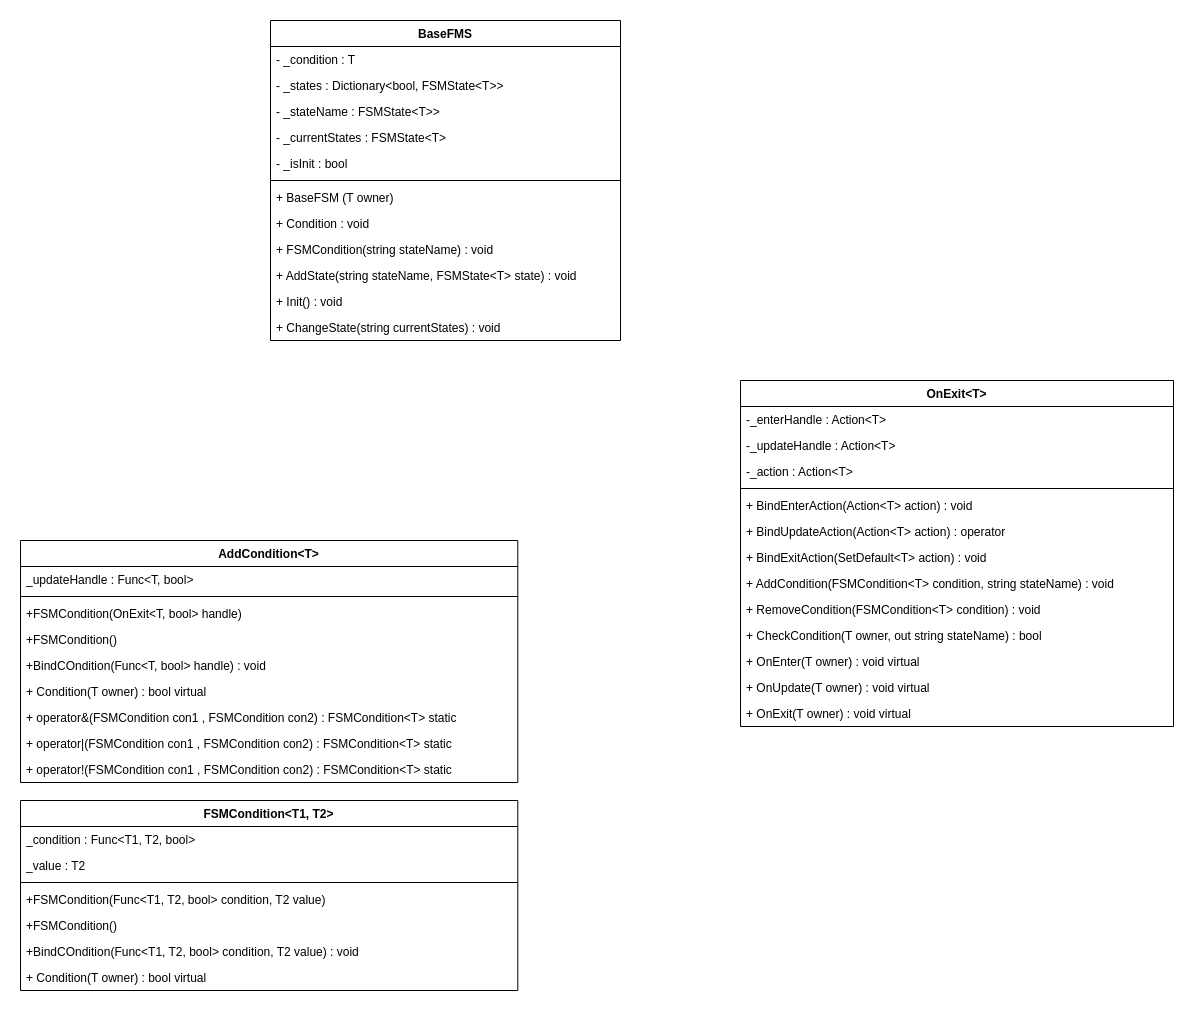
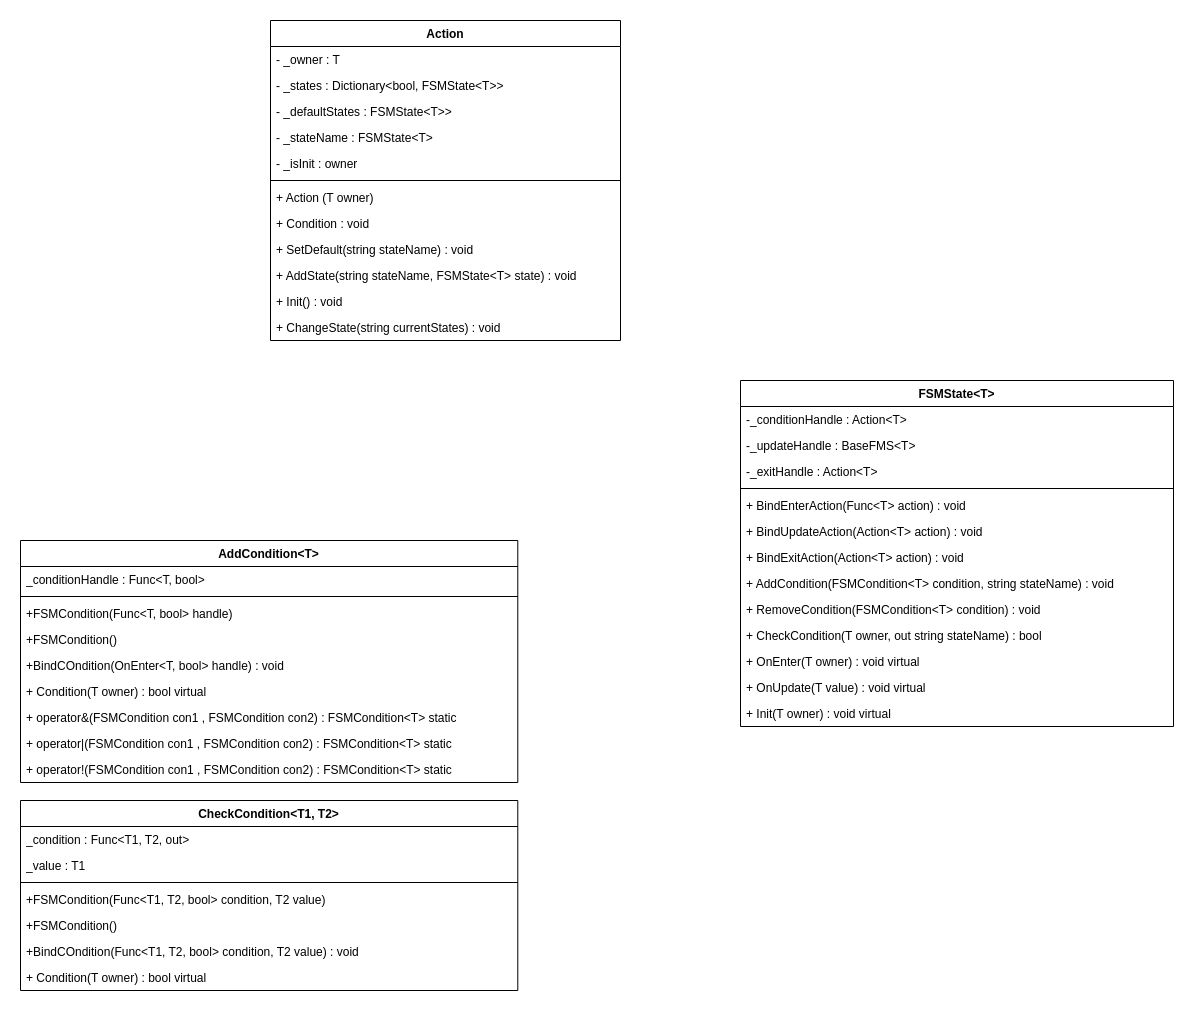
- <mxCell id="2" value="BaseFMS" style="swimlane;fontStyle=1;align=center;verticalAlign=top;childLayout=stackLayout;horizontal=1;startSize=26;horizontalStack=0;resizeParent=1;resizeParentMax=0;resizeLast=0;collapsible=1;marginBottom=0;whiteSpace=wrap;html=1;" parent="1" vertex="1"><mxGeometry x="270" y="20" width="350" height="320" as="geometry" /></mxCell>
+ <mxCell id="2" value="Action" style="swimlane;fontStyle=1;align=center;verticalAlign=top;childLayout=stackLayout;horizontal=1;startSize=26;horizontalStack=0;resizeParent=1;resizeParentMax=0;resizeLast=0;collapsible=1;marginBottom=0;whiteSpace=wrap;html=1;" parent="1" vertex="1"><mxGeometry x="270" y="20" width="350" height="320" as="geometry" /></mxCell>
- <mxCell id="3" value="- _condition : T" style="text;strokeColor=none;fillColor=none;align=left;verticalAlign=top;spacingLeft=4;spacingRight=4;overflow=hidden;rotatable=0;points=[[0,0.5],[1,0.5]];portConstraint=eastwest;whiteSpace=wrap;html=1;" parent="2" vertex="1"><mxGeometry y="26" width="350" height="26" as="geometry" /></mxCell>
+ <mxCell id="3" value="- _owner : T" style="text;strokeColor=none;fillColor=none;align=left;verticalAlign=top;spacingLeft=4;spacingRight=4;overflow=hidden;rotatable=0;points=[[0,0.5],[1,0.5]];portConstraint=eastwest;whiteSpace=wrap;html=1;" parent="2" vertex="1"><mxGeometry y="26" width="350" height="26" as="geometry" /></mxCell>
- <mxCell id="5" value="- _stateName : FSMState&amp;lt;T&amp;gt;&amp;gt;" style="text;strokeColor=none;fillColor=none;align=left;verticalAlign=top;spacingLeft=4;spacingRight=4;overflow=hidden;rotatable=0;points=[[0,0.5],[1,0.5]];portConstraint=eastwest;whiteSpace=wrap;html=1;" vertex="1" parent="2"><mxGeometry y="78" width="350" height="26" as="geometry" /></mxCell>
+ <mxCell id="5" value="- _defaultStates : FSMState&amp;lt;T&amp;gt;&amp;gt;" style="text;strokeColor=none;fillColor=none;align=left;verticalAlign=top;spacingLeft=4;spacingRight=4;overflow=hidden;rotatable=0;points=[[0,0.5],[1,0.5]];portConstraint=eastwest;whiteSpace=wrap;html=1;" vertex="1" parent="2"><mxGeometry y="78" width="350" height="26" as="geometry" /></mxCell>
- <mxCell id="6" value="- _currentStates : FSMState&amp;lt;T&amp;gt;" style="text;strokeColor=none;fillColor=none;align=left;verticalAlign=top;spacingLeft=4;spacingRight=4;overflow=hidden;rotatable=0;points=[[0,0.5],[1,0.5]];portConstraint=eastwest;whiteSpace=wrap;html=1;" vertex="1" parent="2"><mxGeometry y="104" width="350" height="26" as="geometry" /></mxCell>
+ <mxCell id="6" value="- _stateName : FSMState&amp;lt;T&amp;gt;" style="text;strokeColor=none;fillColor=none;align=left;verticalAlign=top;spacingLeft=4;spacingRight=4;overflow=hidden;rotatable=0;points=[[0,0.5],[1,0.5]];portConstraint=eastwest;whiteSpace=wrap;html=1;" vertex="1" parent="2"><mxGeometry y="104" width="350" height="26" as="geometry" /></mxCell>
- <mxCell id="7" value="- _isInit : bool" style="text;strokeColor=none;fillColor=none;align=left;verticalAlign=top;spacingLeft=4;spacingRight=4;overflow=hidden;rotatable=0;points=[[0,0.5],[1,0.5]];portConstraint=eastwest;whiteSpace=wrap;html=1;" vertex="1" parent="2"><mxGeometry y="130" width="350" height="26" as="geometry" /></mxCell>
+ <mxCell id="7" value="- _isInit : owner" style="text;strokeColor=none;fillColor=none;align=left;verticalAlign=top;spacingLeft=4;spacingRight=4;overflow=hidden;rotatable=0;points=[[0,0.5],[1,0.5]];portConstraint=eastwest;whiteSpace=wrap;html=1;" vertex="1" parent="2"><mxGeometry y="130" width="350" height="26" as="geometry" /></mxCell>
- <mxCell id="9" value="+ BaseFSM (T owner)" style="text;strokeColor=none;fillColor=none;align=left;verticalAlign=top;spacingLeft=4;spacingRight=4;overflow=hidden;rotatable=0;points=[[0,0.5],[1,0.5]];portConstraint=eastwest;whiteSpace=wrap;html=1;" parent="2" vertex="1"><mxGeometry y="164" width="350" height="26" as="geometry" /></mxCell>
+ <mxCell id="9" value="+ Action (T owner)" style="text;strokeColor=none;fillColor=none;align=left;verticalAlign=top;spacingLeft=4;spacingRight=4;overflow=hidden;rotatable=0;points=[[0,0.5],[1,0.5]];portConstraint=eastwest;whiteSpace=wrap;html=1;" parent="2" vertex="1"><mxGeometry y="164" width="350" height="26" as="geometry" /></mxCell>
- <mxCell id="11" value="+ FSMCondition(string stateName) : void" style="text;strokeColor=none;fillColor=none;align=left;verticalAlign=top;spacingLeft=4;spacingRight=4;overflow=hidden;rotatable=0;points=[[0,0.5],[1,0.5]];portConstraint=eastwest;whiteSpace=wrap;html=1;" vertex="1" parent="2"><mxGeometry y="216" width="350" height="26" as="geometry" /></mxCell>
+ <mxCell id="11" value="+ SetDefault(string stateName) : void" style="text;strokeColor=none;fillColor=none;align=left;verticalAlign=top;spacingLeft=4;spacingRight=4;overflow=hidden;rotatable=0;points=[[0,0.5],[1,0.5]];portConstraint=eastwest;whiteSpace=wrap;html=1;" vertex="1" parent="2"><mxGeometry y="216" width="350" height="26" as="geometry" /></mxCell>
- <mxCell id="33" value="OnExit&amp;lt;T&amp;gt;" style="swimlane;fontStyle=1;align=center;verticalAlign=top;childLayout=stackLayout;horizontal=1;startSize=26;horizontalStack=0;resizeParent=1;resizeParentMax=0;resizeLast=0;collapsible=1;marginBottom=0;whiteSpace=wrap;html=1;" vertex="1" parent="1"><mxGeometry x="740" y="380" width="433" height="346" as="geometry" /></mxCell>
+ <mxCell id="33" value="FSMState&amp;lt;T&amp;gt;" style="swimlane;fontStyle=1;align=center;verticalAlign=top;childLayout=stackLayout;horizontal=1;startSize=26;horizontalStack=0;resizeParent=1;resizeParentMax=0;resizeLast=0;collapsible=1;marginBottom=0;whiteSpace=wrap;html=1;" vertex="1" parent="1"><mxGeometry x="740" y="380" width="433" height="346" as="geometry" /></mxCell>
- <mxCell id="34" value="-_enterHandle : Action&amp;lt;T&amp;gt;" style="text;strokeColor=none;fillColor=none;align=left;verticalAlign=top;spacingLeft=4;spacingRight=4;overflow=hidden;rotatable=0;points=[[0,0.5],[1,0.5]];portConstraint=eastwest;whiteSpace=wrap;html=1;" vertex="1" parent="33"><mxGeometry y="26" width="433" height="26" as="geometry" /></mxCell>
+ <mxCell id="34" value="-_conditionHandle : Action&amp;lt;T&amp;gt;" style="text;strokeColor=none;fillColor=none;align=left;verticalAlign=top;spacingLeft=4;spacingRight=4;overflow=hidden;rotatable=0;points=[[0,0.5],[1,0.5]];portConstraint=eastwest;whiteSpace=wrap;html=1;" vertex="1" parent="33"><mxGeometry y="26" width="433" height="26" as="geometry" /></mxCell>
- <mxCell id="35" value="-_updateHandle : Action&amp;lt;T&amp;gt;" style="text;strokeColor=none;fillColor=none;align=left;verticalAlign=top;spacingLeft=4;spacingRight=4;overflow=hidden;rotatable=0;points=[[0,0.5],[1,0.5]];portConstraint=eastwest;whiteSpace=wrap;html=1;" vertex="1" parent="33"><mxGeometry y="52" width="433" height="26" as="geometry" /></mxCell>
+ <mxCell id="35" value="-_updateHandle : BaseFMS&amp;lt;T&amp;gt;" style="text;strokeColor=none;fillColor=none;align=left;verticalAlign=top;spacingLeft=4;spacingRight=4;overflow=hidden;rotatable=0;points=[[0,0.5],[1,0.5]];portConstraint=eastwest;whiteSpace=wrap;html=1;" vertex="1" parent="33"><mxGeometry y="52" width="433" height="26" as="geometry" /></mxCell>
- <mxCell id="36" value="-_action : Action&amp;lt;T&amp;gt;" style="text;strokeColor=none;fillColor=none;align=left;verticalAlign=top;spacingLeft=4;spacingRight=4;overflow=hidden;rotatable=0;points=[[0,0.5],[1,0.5]];portConstraint=eastwest;whiteSpace=wrap;html=1;" vertex="1" parent="33"><mxGeometry y="78" width="433" height="26" as="geometry" /></mxCell>
+ <mxCell id="36" value="-_exitHandle : Action&amp;lt;T&amp;gt;" style="text;strokeColor=none;fillColor=none;align=left;verticalAlign=top;spacingLeft=4;spacingRight=4;overflow=hidden;rotatable=0;points=[[0,0.5],[1,0.5]];portConstraint=eastwest;whiteSpace=wrap;html=1;" vertex="1" parent="33"><mxGeometry y="78" width="433" height="26" as="geometry" /></mxCell>
- <mxCell id="38" value="+ BindEnterAction(Action&amp;lt;T&amp;gt; action) : void" style="text;strokeColor=none;fillColor=none;align=left;verticalAlign=top;spacingLeft=4;spacingRight=4;overflow=hidden;rotatable=0;points=[[0,0.5],[1,0.5]];portConstraint=eastwest;whiteSpace=wrap;html=1;" vertex="1" parent="33"><mxGeometry y="112" width="433" height="26" as="geometry" /></mxCell>
+ <mxCell id="38" value="+ BindEnterAction(Func&amp;lt;T&amp;gt; action) : void" style="text;strokeColor=none;fillColor=none;align=left;verticalAlign=top;spacingLeft=4;spacingRight=4;overflow=hidden;rotatable=0;points=[[0,0.5],[1,0.5]];portConstraint=eastwest;whiteSpace=wrap;html=1;" vertex="1" parent="33"><mxGeometry y="112" width="433" height="26" as="geometry" /></mxCell>
- <mxCell id="39" value="+ BindUpdateAction(Action&amp;lt;T&amp;gt; action) : operator" style="text;strokeColor=none;fillColor=none;align=left;verticalAlign=top;spacingLeft=4;spacingRight=4;overflow=hidden;rotatable=0;points=[[0,0.5],[1,0.5]];portConstraint=eastwest;whiteSpace=wrap;html=1;" vertex="1" parent="33"><mxGeometry y="138" width="433" height="26" as="geometry" /></mxCell>
+ <mxCell id="39" value="+ BindUpdateAction(Action&amp;lt;T&amp;gt; action) : void" style="text;strokeColor=none;fillColor=none;align=left;verticalAlign=top;spacingLeft=4;spacingRight=4;overflow=hidden;rotatable=0;points=[[0,0.5],[1,0.5]];portConstraint=eastwest;whiteSpace=wrap;html=1;" vertex="1" parent="33"><mxGeometry y="138" width="433" height="26" as="geometry" /></mxCell>
- <mxCell id="40" value="+ BindExitAction(SetDefault&amp;lt;T&amp;gt; action) : void" style="text;strokeColor=none;fillColor=none;align=left;verticalAlign=top;spacingLeft=4;spacingRight=4;overflow=hidden;rotatable=0;points=[[0,0.5],[1,0.5]];portConstraint=eastwest;whiteSpace=wrap;html=1;" vertex="1" parent="33"><mxGeometry y="164" width="433" height="26" as="geometry" /></mxCell>
+ <mxCell id="40" value="+ BindExitAction(Action&amp;lt;T&amp;gt; action) : void" style="text;strokeColor=none;fillColor=none;align=left;verticalAlign=top;spacingLeft=4;spacingRight=4;overflow=hidden;rotatable=0;points=[[0,0.5],[1,0.5]];portConstraint=eastwest;whiteSpace=wrap;html=1;" vertex="1" parent="33"><mxGeometry y="164" width="433" height="26" as="geometry" /></mxCell>
- <mxCell id="16" value="_updateHandle : Func&amp;lt;T, bool&amp;gt;" style="text;strokeColor=none;fillColor=none;align=left;verticalAlign=top;spacingLeft=4;spacingRight=4;overflow=hidden;rotatable=0;points=[[0,0.5],[1,0.5]];portConstraint=eastwest;whiteSpace=wrap;html=1;" parent="15" vertex="1"><mxGeometry y="26" width="497.29" height="26" as="geometry" /></mxCell>
+ <mxCell id="16" value="_conditionHandle : Func&amp;lt;T, bool&amp;gt;" style="text;strokeColor=none;fillColor=none;align=left;verticalAlign=top;spacingLeft=4;spacingRight=4;overflow=hidden;rotatable=0;points=[[0,0.5],[1,0.5]];portConstraint=eastwest;whiteSpace=wrap;html=1;" parent="15" vertex="1"><mxGeometry y="26" width="497.29" height="26" as="geometry" /></mxCell>
- <mxCell id="18" value="+FSMCondition(OnExit&amp;lt;T, bool&amp;gt; handle)" style="text;strokeColor=none;fillColor=none;align=left;verticalAlign=top;spacingLeft=4;spacingRight=4;overflow=hidden;rotatable=0;points=[[0,0.5],[1,0.5]];portConstraint=eastwest;whiteSpace=wrap;html=1;" parent="15" vertex="1"><mxGeometry y="60" width="497.29" height="26" as="geometry" /></mxCell>
+ <mxCell id="18" value="+FSMCondition(Func&amp;lt;T, bool&amp;gt; handle)" style="text;strokeColor=none;fillColor=none;align=left;verticalAlign=top;spacingLeft=4;spacingRight=4;overflow=hidden;rotatable=0;points=[[0,0.5],[1,0.5]];portConstraint=eastwest;whiteSpace=wrap;html=1;" parent="15" vertex="1"><mxGeometry y="60" width="497.29" height="26" as="geometry" /></mxCell>
- <mxCell id="20" value="+BindCOndition(Func&amp;lt;T, bool&amp;gt; handle) : void" style="text;strokeColor=none;fillColor=none;align=left;verticalAlign=top;spacingLeft=4;spacingRight=4;overflow=hidden;rotatable=0;points=[[0,0.5],[1,0.5]];portConstraint=eastwest;whiteSpace=wrap;html=1;" parent="15" vertex="1"><mxGeometry y="112" width="497.29" height="26" as="geometry" /></mxCell>
+ <mxCell id="20" value="+BindCOndition(OnEnter&amp;lt;T, bool&amp;gt; handle) : void" style="text;strokeColor=none;fillColor=none;align=left;verticalAlign=top;spacingLeft=4;spacingRight=4;overflow=hidden;rotatable=0;points=[[0,0.5],[1,0.5]];portConstraint=eastwest;whiteSpace=wrap;html=1;" parent="15" vertex="1"><mxGeometry y="112" width="497.29" height="26" as="geometry" /></mxCell>
- <mxCell id="45" value="+ OnUpdate(T owner) : void virtual" style="text;strokeColor=none;fillColor=none;align=left;verticalAlign=top;spacingLeft=4;spacingRight=4;overflow=hidden;rotatable=0;points=[[0,0.5],[1,0.5]];portConstraint=eastwest;whiteSpace=wrap;html=1;" vertex="1" parent="33"><mxGeometry y="294" width="433" height="26" as="geometry" /></mxCell>
+ <mxCell id="45" value="+ OnUpdate(T value) : void virtual" style="text;strokeColor=none;fillColor=none;align=left;verticalAlign=top;spacingLeft=4;spacingRight=4;overflow=hidden;rotatable=0;points=[[0,0.5],[1,0.5]];portConstraint=eastwest;whiteSpace=wrap;html=1;" vertex="1" parent="33"><mxGeometry y="294" width="433" height="26" as="geometry" /></mxCell>
- <mxCell id="46" value="+ OnExit(T owner) : void virtual" style="text;strokeColor=none;fillColor=none;align=left;verticalAlign=top;spacingLeft=4;spacingRight=4;overflow=hidden;rotatable=0;points=[[0,0.5],[1,0.5]];portConstraint=eastwest;whiteSpace=wrap;html=1;" vertex="1" parent="33"><mxGeometry y="320" width="433" height="26" as="geometry" /></mxCell>
+ <mxCell id="46" value="+ Init(T owner) : void virtual" style="text;strokeColor=none;fillColor=none;align=left;verticalAlign=top;spacingLeft=4;spacingRight=4;overflow=hidden;rotatable=0;points=[[0,0.5],[1,0.5]];portConstraint=eastwest;whiteSpace=wrap;html=1;" vertex="1" parent="33"><mxGeometry y="320" width="433" height="26" as="geometry" /></mxCell>
- <mxCell id="25" value="FSMCondition&amp;lt;T1, T2&amp;gt;" style="swimlane;fontStyle=1;align=center;verticalAlign=top;childLayout=stackLayout;horizontal=1;startSize=26;horizontalStack=0;resizeParent=1;resizeParentMax=0;resizeLast=0;collapsible=1;marginBottom=0;whiteSpace=wrap;html=1;" vertex="1" parent="1"><mxGeometry y="800" width="497.29" height="190" as="geometry" x="20" /></mxCell>
+ <mxCell id="25" value="CheckCondition&amp;lt;T1, T2&amp;gt;" style="swimlane;fontStyle=1;align=center;verticalAlign=top;childLayout=stackLayout;horizontal=1;startSize=26;horizontalStack=0;resizeParent=1;resizeParentMax=0;resizeLast=0;collapsible=1;marginBottom=0;whiteSpace=wrap;html=1;" vertex="1" parent="1"><mxGeometry y="800" width="497.29" height="190" as="geometry" x="20" /></mxCell>
- <mxCell id="26" value="_condition : Func&amp;lt;T1, T2, bool&amp;gt;&lt;div&gt;&lt;br&gt;&lt;/div&gt;" style="text;strokeColor=none;fillColor=none;align=left;verticalAlign=top;spacingLeft=4;spacingRight=4;overflow=hidden;rotatable=0;points=[[0,0.5],[1,0.5]];portConstraint=eastwest;whiteSpace=wrap;html=1;" vertex="1" parent="25"><mxGeometry y="26" width="497.29" height="26" as="geometry" /></mxCell>
+ <mxCell id="26" value="_condition : Func&amp;lt;T1, T2, out&amp;gt;&lt;div&gt;&lt;br&gt;&lt;/div&gt;" style="text;strokeColor=none;fillColor=none;align=left;verticalAlign=top;spacingLeft=4;spacingRight=4;overflow=hidden;rotatable=0;points=[[0,0.5],[1,0.5]];portConstraint=eastwest;whiteSpace=wrap;html=1;" vertex="1" parent="25"><mxGeometry y="26" width="497.29" height="26" as="geometry" /></mxCell>
- <mxCell id="27" value="_value : T2" style="text;strokeColor=none;fillColor=none;align=left;verticalAlign=top;spacingLeft=4;spacingRight=4;overflow=hidden;rotatable=0;points=[[0,0.5],[1,0.5]];portConstraint=eastwest;whiteSpace=wrap;html=1;" vertex="1" parent="25"><mxGeometry y="52" width="497.29" height="26" as="geometry" /></mxCell>
+ <mxCell id="27" value="_value : T1" style="text;strokeColor=none;fillColor=none;align=left;verticalAlign=top;spacingLeft=4;spacingRight=4;overflow=hidden;rotatable=0;points=[[0,0.5],[1,0.5]];portConstraint=eastwest;whiteSpace=wrap;html=1;" vertex="1" parent="25"><mxGeometry y="52" width="497.29" height="26" as="geometry" /></mxCell>
